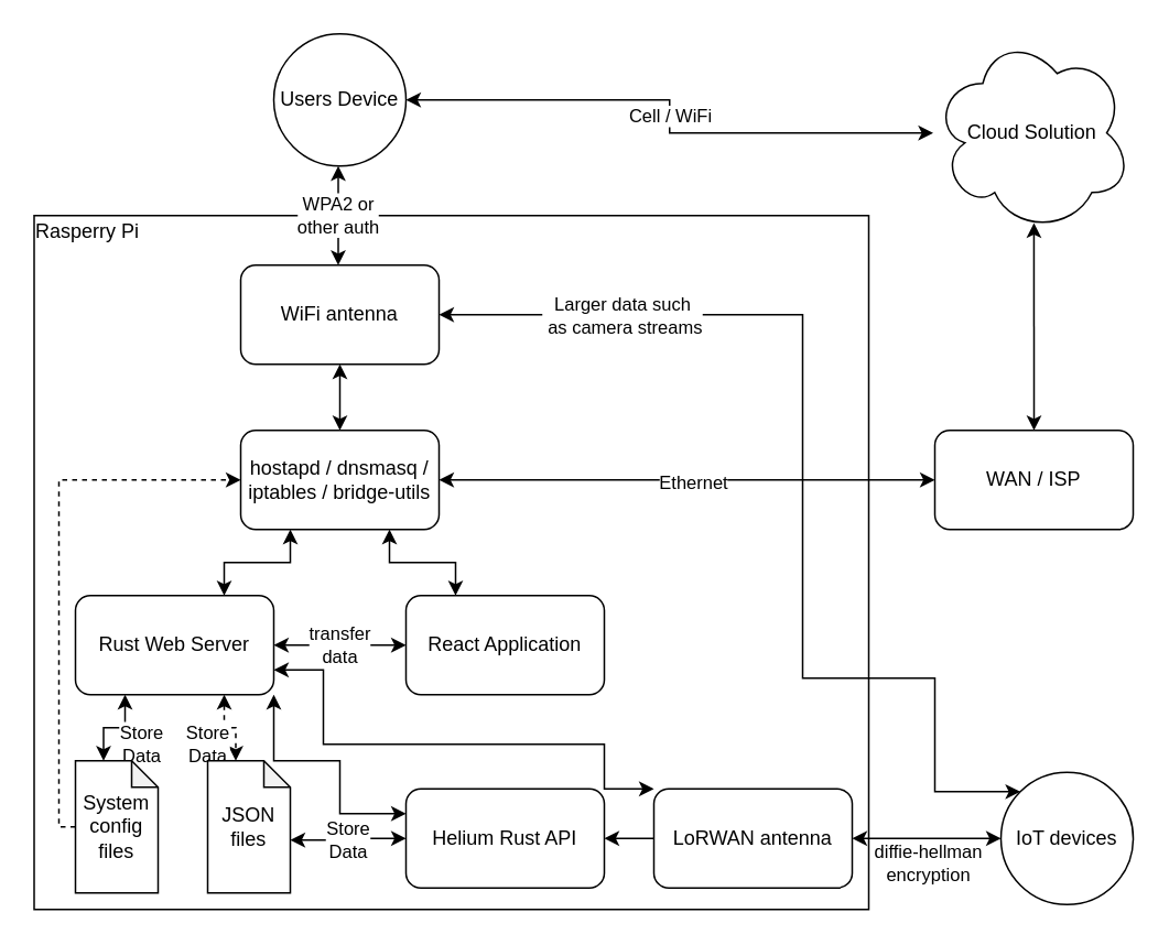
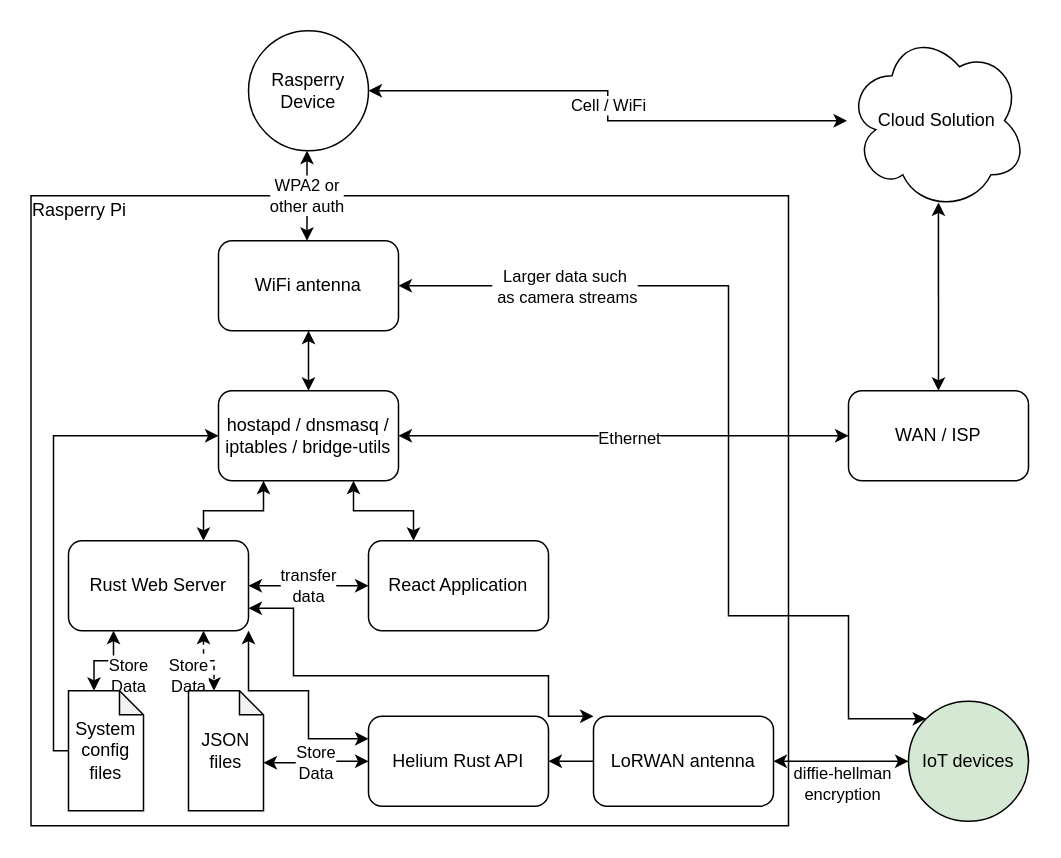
- <mxCell id="10" value="Users Device " style="ellipse;whiteSpace=wrap;html=1;aspect=fixed;" vertex="1" parent="1"><mxGeometry x="165" width="80" height="80" as="geometry" y="20" /></mxCell>
+ <mxCell id="10" value="Rasperry Device " style="ellipse;whiteSpace=wrap;html=1;aspect=fixed;" vertex="1" parent="1"><mxGeometry x="165" width="80" height="80" as="geometry" y="20" /></mxCell>
- <mxCell id="12" style="edgeStyle=orthogonalEdgeStyle;rounded=0;orthogonalLoop=1;jettySize=auto;html=1;exitX=0;exitY=0.5;exitDx=0;exitDy=0;exitPerimeter=0;entryX=0;entryY=0.5;entryDx=0;entryDy=0;startArrow=none;startFill=0;endArrow=classic;endFill=1;dashed=1;" edge="1" parent="1" source="11" target="17"><mxGeometry relative="1" as="geometry"><Array as="points"><mxPoint x="35" y="500" /><mxPoint x="35" y="290" /></Array></mxGeometry></mxCell>
+ <mxCell id="12" style="edgeStyle=orthogonalEdgeStyle;rounded=0;orthogonalLoop=1;jettySize=auto;html=1;exitX=0;exitY=0.5;exitDx=0;exitDy=0;exitPerimeter=0;entryX=0;entryY=0.5;entryDx=0;entryDy=0;startArrow=none;startFill=0;endArrow=classic;endFill=1;" edge="1" parent="1" source="11" target="17"><mxGeometry relative="1" as="geometry"><Array as="points"><mxPoint x="35" y="500" /><mxPoint x="35" y="290" /></Array></mxGeometry></mxCell>
- <mxCell id="36" value="IoT devices" style="ellipse;whiteSpace=wrap;html=1;aspect=fixed;" vertex="1" parent="1"><mxGeometry x="605" y="467" width="80" height="80" as="geometry" /></mxCell>
+ <mxCell id="36" value="IoT devices" style="ellipse;whiteSpace=wrap;html=1;aspect=fixed;fillColor=#d5e8d4;" vertex="1" parent="1"><mxGeometry x="605" y="467" width="80" height="80" as="geometry" /></mxCell>
